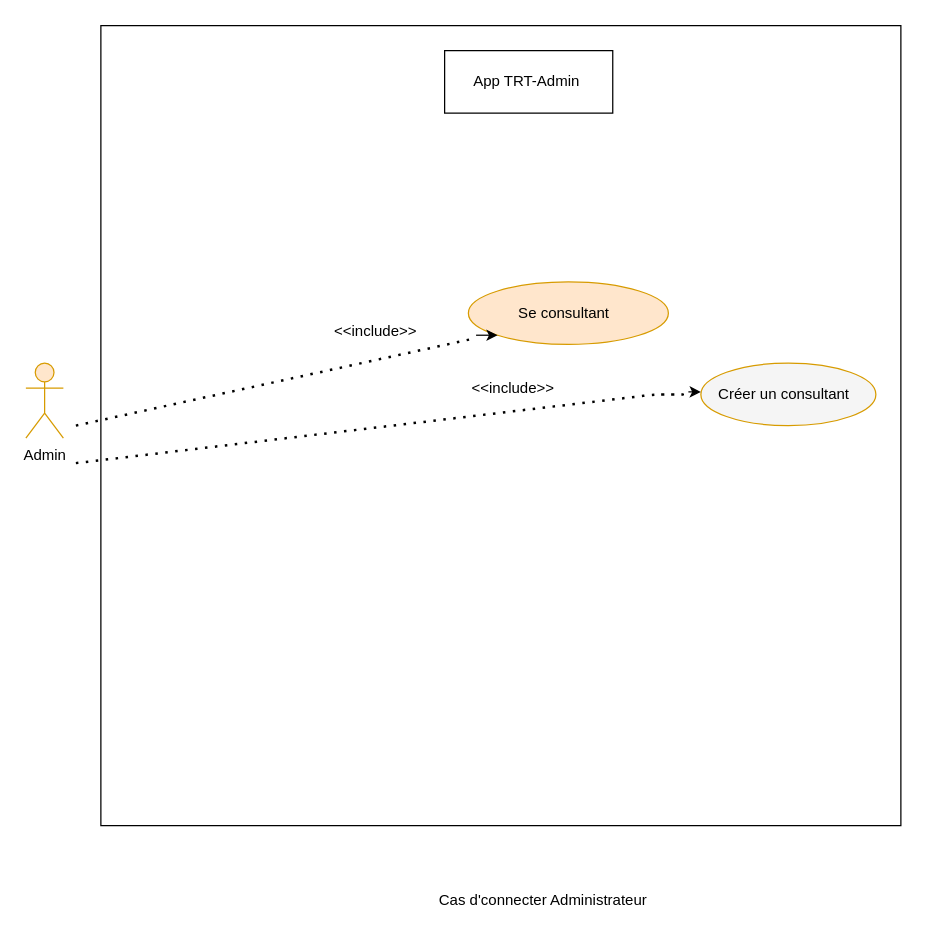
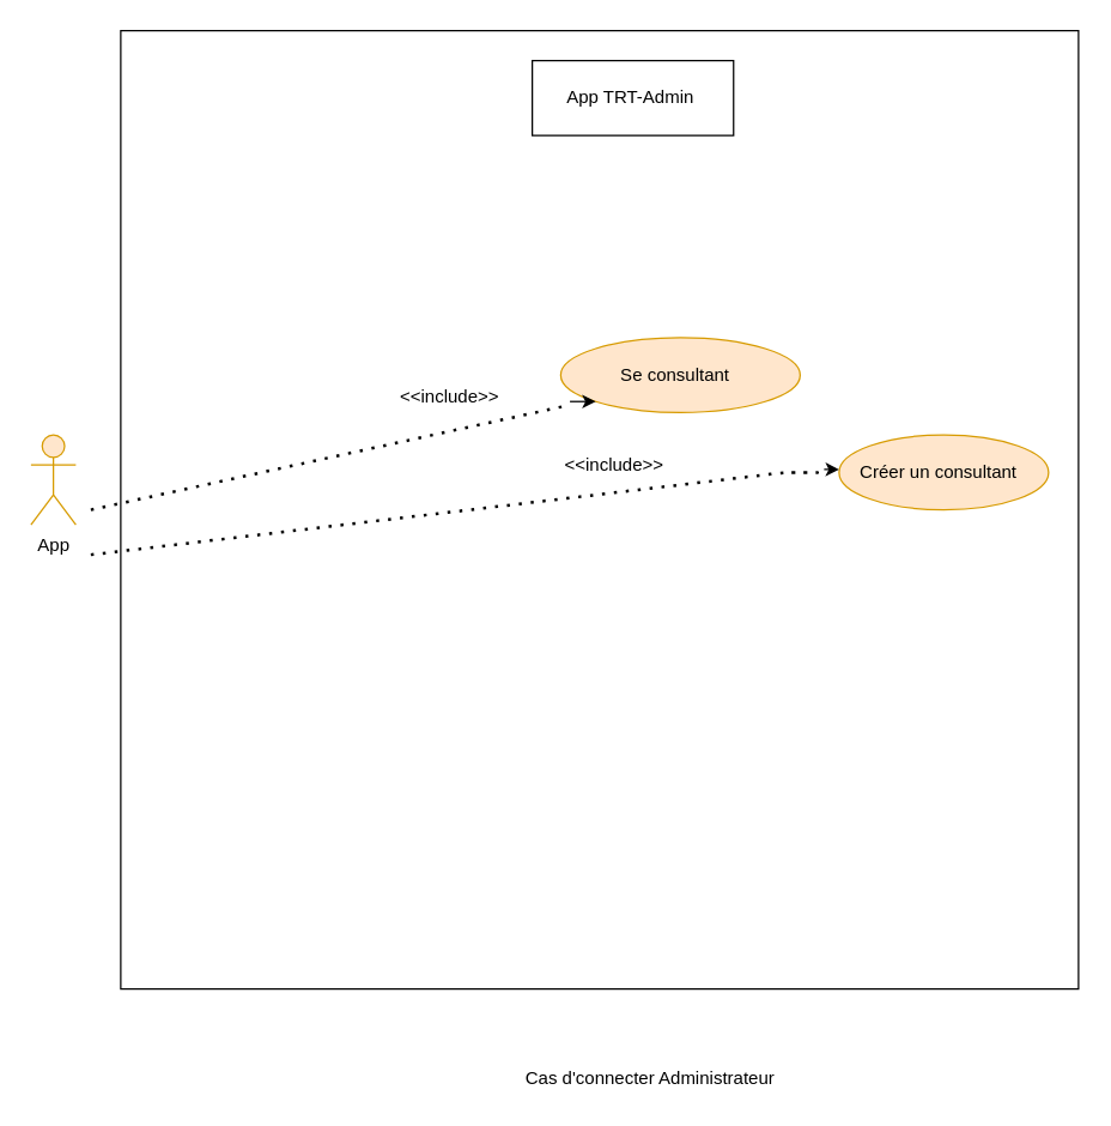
- <mxCell id="5" value="&lt;span class=&quot;fontstyle0&quot;&gt;Créer un consultant&lt;/span&gt;&amp;nbsp;&amp;nbsp;" style="ellipse;whiteSpace=wrap;html=1;fillColor=#f5f5f5;strokeColor=#d79b00;" parent="1" vertex="1"><mxGeometry x="560" y="290" width="140" height="50" as="geometry" /></mxCell>
+ <mxCell id="5" value="&lt;span class=&quot;fontstyle0&quot;&gt;Créer un consultant&lt;/span&gt;&amp;nbsp;&amp;nbsp;" style="ellipse;whiteSpace=wrap;html=1;fillColor=#ffe6cc;strokeColor=#d79b00;" parent="1" vertex="1"><mxGeometry x="560" y="290" width="140" height="50" as="geometry" /></mxCell>
- <mxCell id="3" value="Admin" style="shape=umlActor;verticalLabelPosition=bottom;verticalAlign=top;html=1;outlineConnect=0;fillColor=#ffe6cc;strokeColor=#d79b00;" parent="1" vertex="1"><mxGeometry x="20" y="290" width="30" height="60" as="geometry" /></mxCell>
+ <mxCell id="3" value="App" style="shape=umlActor;verticalLabelPosition=bottom;verticalAlign=top;html=1;outlineConnect=0;fillColor=#ffe6cc;strokeColor=#d79b00;" parent="1" vertex="1"><mxGeometry x="20" y="290" width="30" height="60" as="geometry" /></mxCell>
